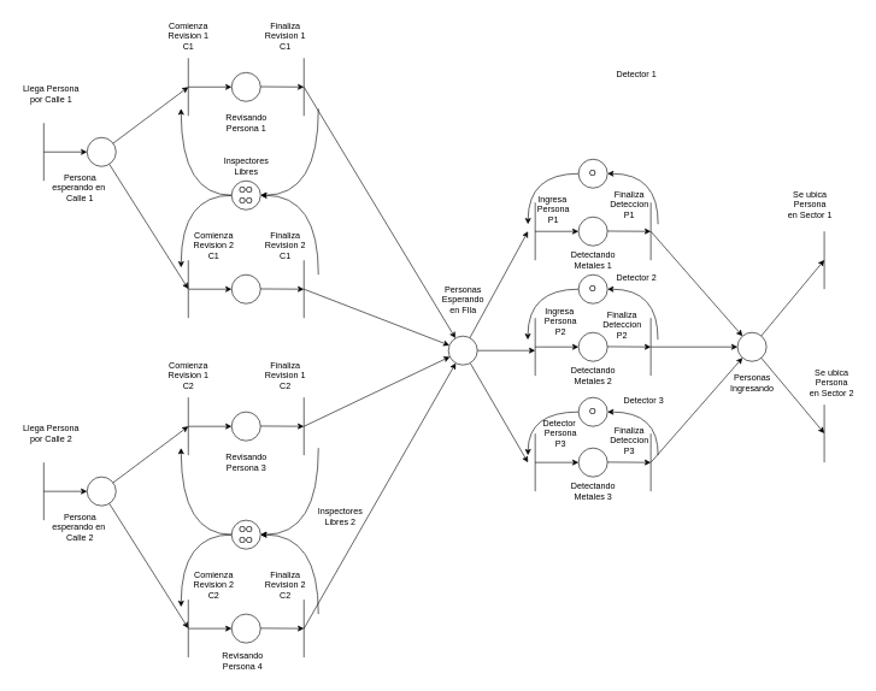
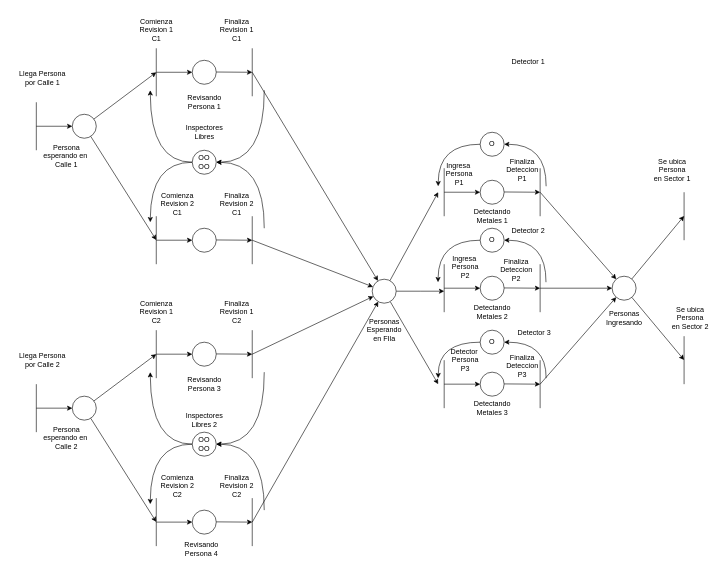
- <mxCell id="21" value="Inspectores&lt;div&gt;Libres&lt;/div&gt;" style="text;html=1;align=center;verticalAlign=middle;resizable=0;points=[];autosize=1;strokeColor=none;fillColor=none;" vertex="1" parent="1"><mxGeometry x="295" y="210" width="90" height="40" as="geometry" /></mxCell>
+ <mxCell id="21" value="Inspectores&lt;div&gt;Libres&lt;/div&gt;" style="text;html=1;align=center;verticalAlign=middle;resizable=0;points=[];autosize=1;strokeColor=none;fillColor=none;" vertex="1" parent="1"><mxGeometry x="295" y="200" width="90" height="40" as="geometry" /></mxCell>
- <mxCell id="67" value="Personas&lt;div&gt;Esperando&lt;/div&gt;&lt;div&gt;en FIla&lt;/div&gt;" style="text;html=1;align=center;verticalAlign=middle;resizable=0;points=[];autosize=1;strokeColor=none;fillColor=none;" vertex="1" parent="1"><mxGeometry x="600" y="385" width="80" height="60" as="geometry" /></mxCell>
+ <mxCell id="67" value="Personas&lt;div&gt;Esperando&lt;/div&gt;&lt;div&gt;en FIla&lt;/div&gt;" style="text;html=1;align=center;verticalAlign=middle;resizable=0;points=[];autosize=1;strokeColor=none;fillColor=none;" vertex="1" parent="1"><mxGeometry x="600" y="520" width="80" height="60" as="geometry" /></mxCell>
- <mxCell id="55" value="Inspectores&lt;div&gt;Libres 2&lt;/div&gt;" style="text;html=1;align=center;verticalAlign=middle;resizable=0;points=[];autosize=1;strokeColor=none;fillColor=none;" vertex="1" parent="1"><mxGeometry x="425" y="695" width="90" height="40" as="geometry" /></mxCell>
+ <mxCell id="55" value="Inspectores&lt;div&gt;Libres 2&lt;/div&gt;" style="text;html=1;align=center;verticalAlign=middle;resizable=0;points=[];autosize=1;strokeColor=none;fillColor=none;" vertex="1" parent="1"><mxGeometry x="295" y="680" width="90" height="40" as="geometry" /></mxCell>
